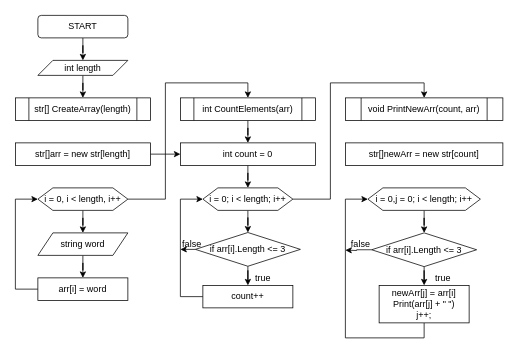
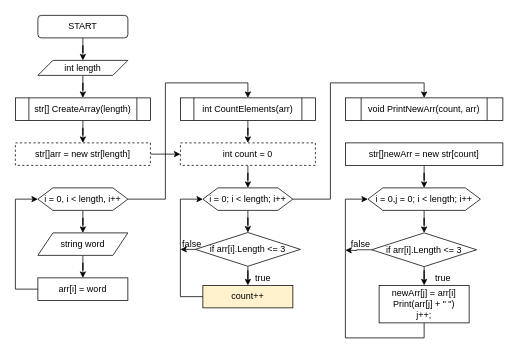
+ <mxCell id="9" value="" style="edgeStyle=orthogonalEdgeStyle;rounded=0;orthogonalLoop=1;jettySize=auto;html=1;" edge="1" parent="1" source="10" target="29"><mxGeometry relative="1" as="geometry" /></mxCell>
- <mxCell id="29" value="str[]arr = new str[length]" style="rounded=0;whiteSpace=wrap;html=1;" vertex="1" parent="1"><mxGeometry x="20" y="190" width="180" height="30" as="geometry" /></mxCell>
+ <mxCell id="29" value="str[]arr = new str[length]" style="rounded=0;whiteSpace=wrap;html=1;dashed=1;" vertex="1" parent="1"><mxGeometry x="20" y="190" width="180" height="30" as="geometry" /></mxCell>
- <mxCell id="31" value="int count = 0" style="rounded=0;whiteSpace=wrap;html=1;" vertex="1" parent="1"><mxGeometry x="240" y="190" width="180" height="30" as="geometry" /></mxCell>
+ <mxCell id="31" value="int count = 0" style="rounded=0;whiteSpace=wrap;html=1;dashed=1;" vertex="1" parent="1"><mxGeometry x="240" y="190" width="180" height="30" as="geometry" /></mxCell>
+ <mxCell id="32" value="" style="edgeStyle=orthogonalEdgeStyle;rounded=0;orthogonalLoop=1;jettySize=auto;html=1;" edge="1" parent="1" source="33" target="35"><mxGeometry relative="1" as="geometry" /></mxCell>
- <mxCell id="24" value="count++" style="rounded=0;whiteSpace=wrap;html=1;" vertex="1" parent="1"><mxGeometry x="270" y="380" width="120" height="30" as="geometry" /></mxCell>
+ <mxCell id="24" value="count++" style="rounded=0;whiteSpace=wrap;html=1;fillColor=#fff2cc;" vertex="1" parent="1"><mxGeometry x="270" y="380" width="120" height="30" as="geometry" /></mxCell>
